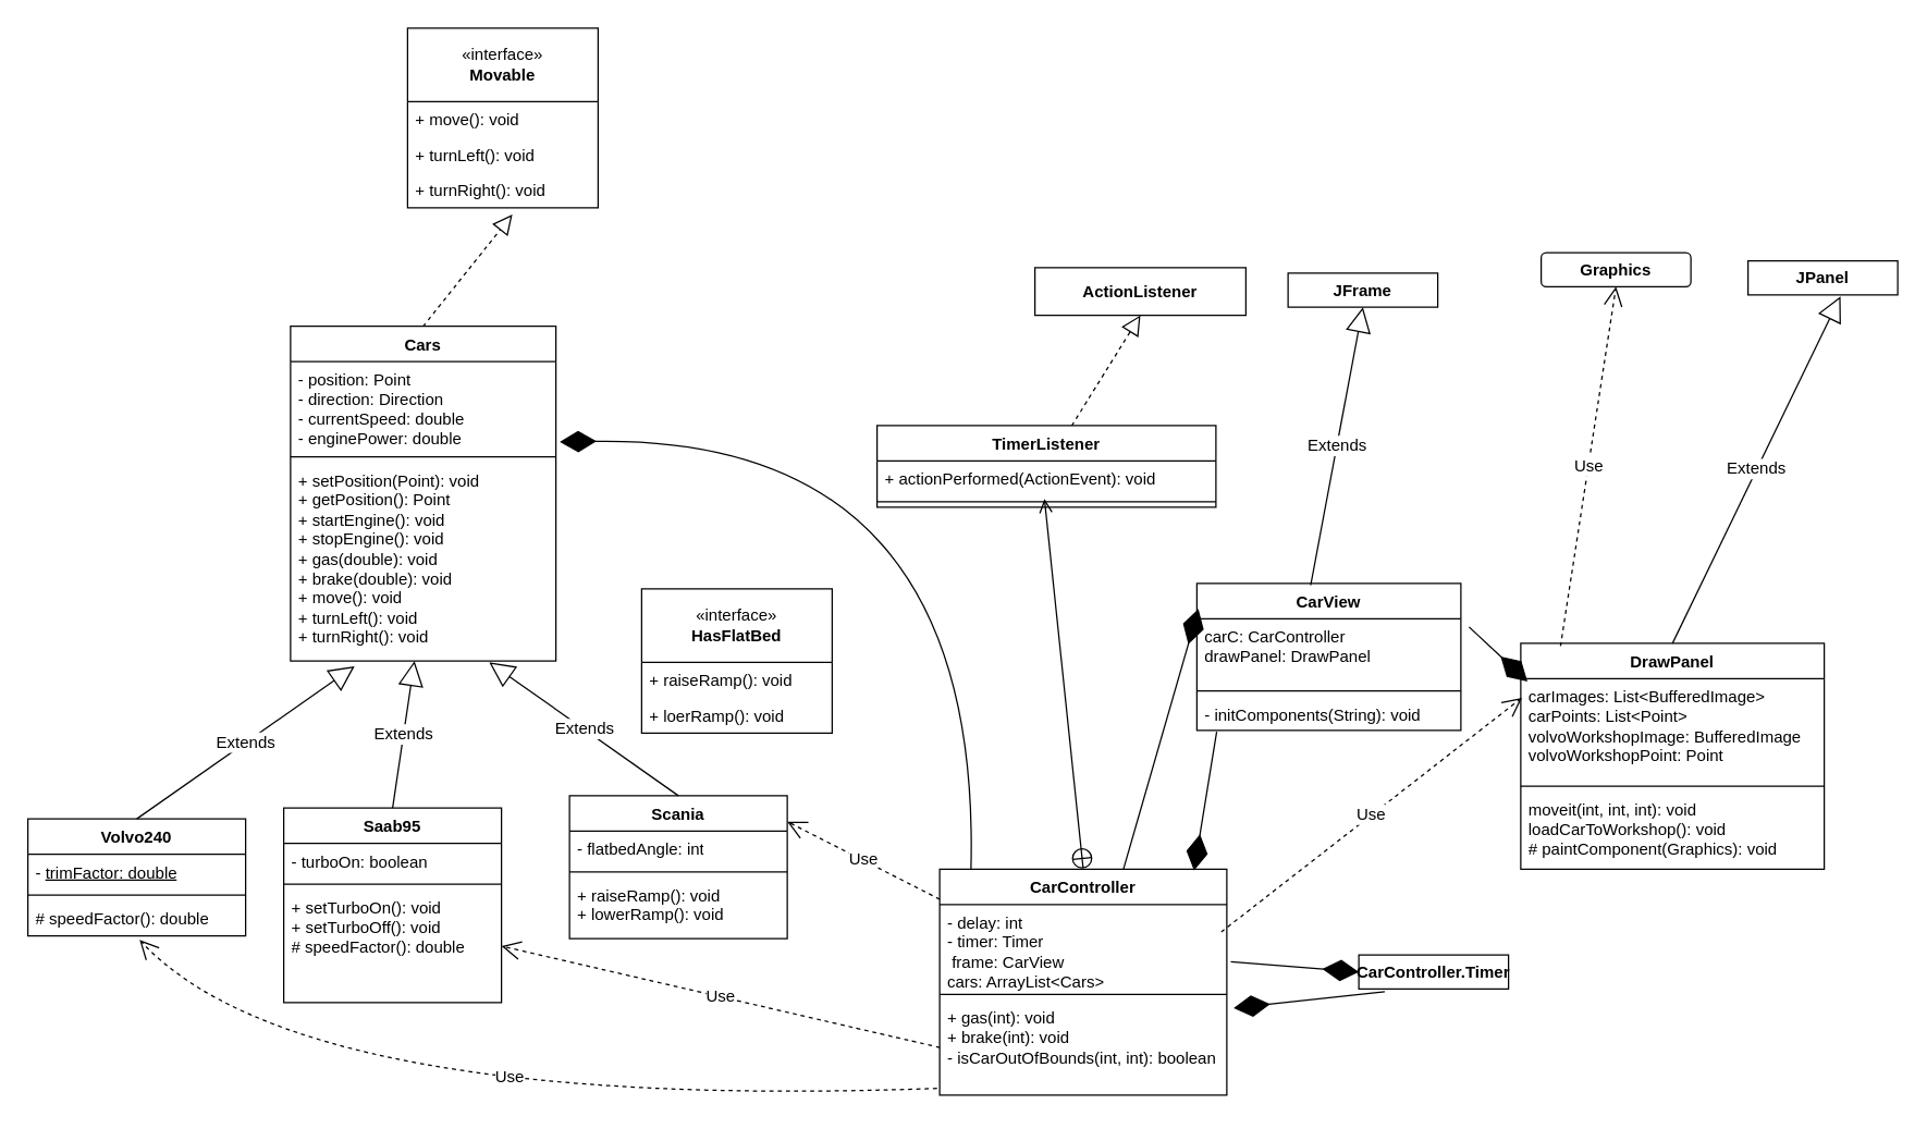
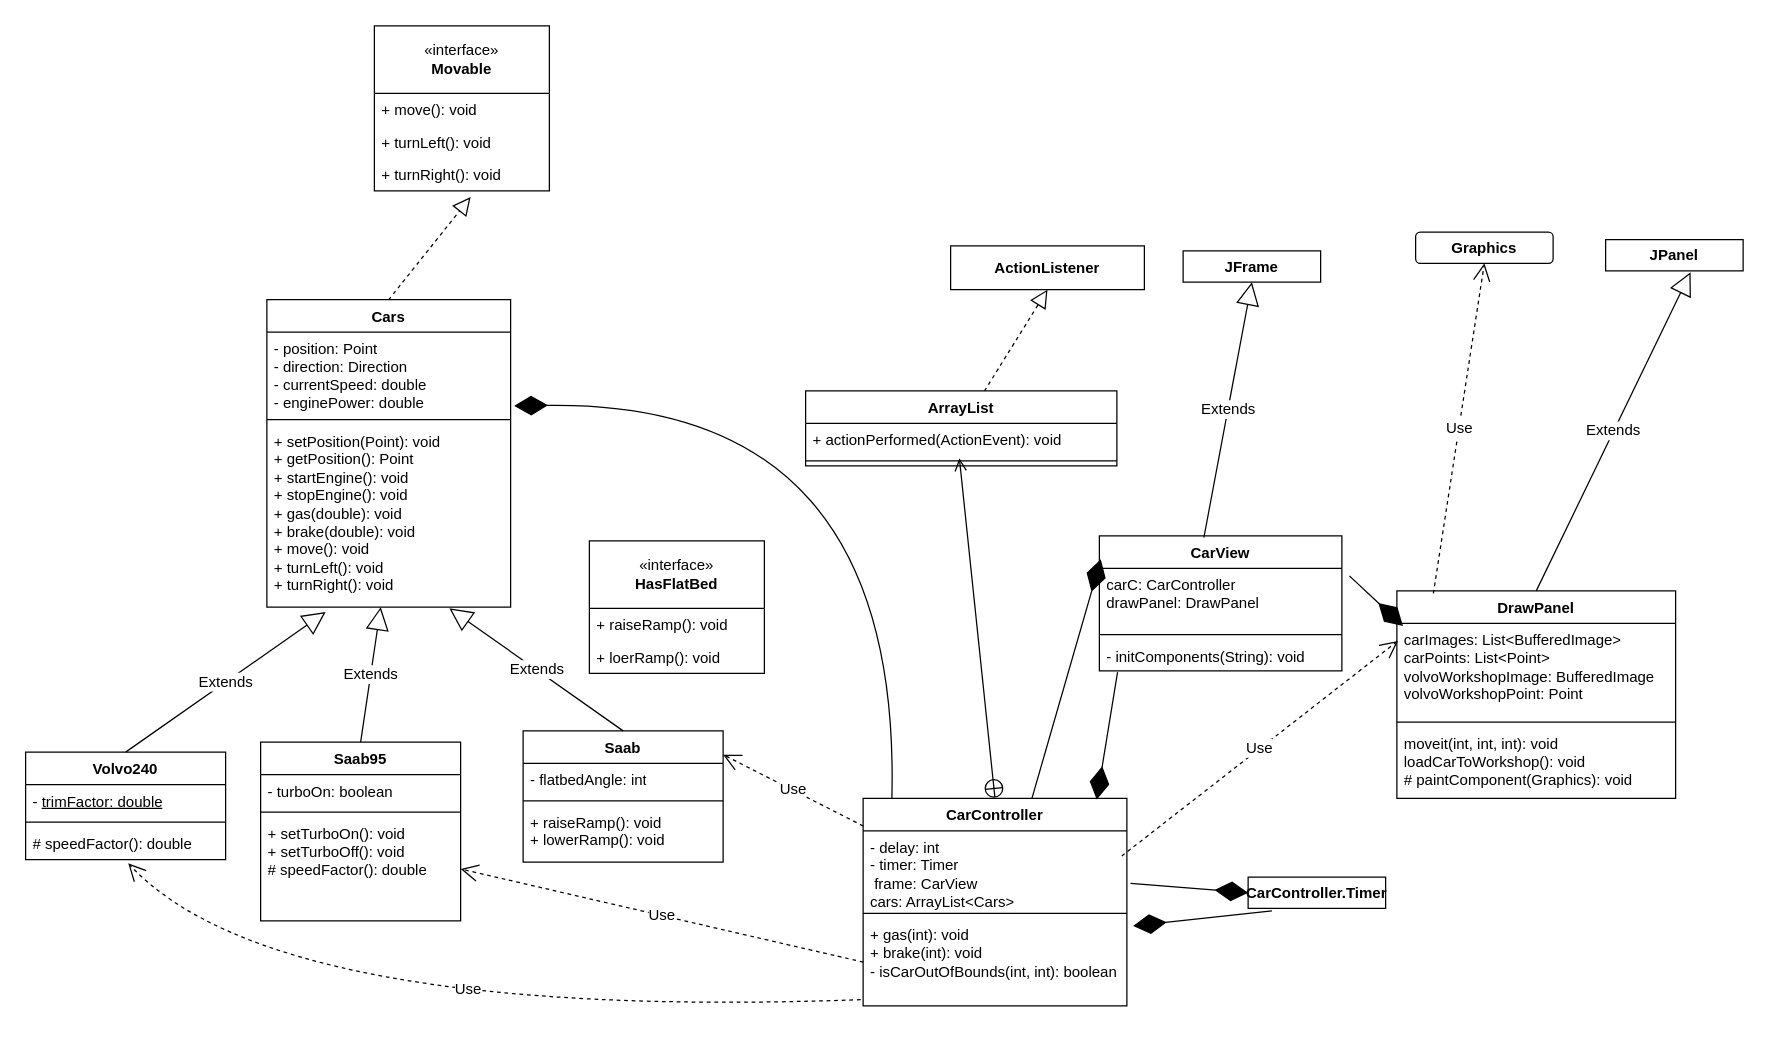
- <mxCell id="42" value="TimerListener" style="swimlane;fontStyle=1;align=center;verticalAlign=top;childLayout=stackLayout;horizontal=1;startSize=26;horizontalStack=0;resizeParent=1;resizeParentMax=0;resizeLast=0;collapsible=1;marginBottom=0;whiteSpace=wrap;html=1;" vertex="1" parent="1"><mxGeometry x="644" y="312" width="249" height="60" as="geometry" /></mxCell>
+ <mxCell id="42" value="ArrayList" style="swimlane;fontStyle=1;align=center;verticalAlign=top;childLayout=stackLayout;horizontal=1;startSize=26;horizontalStack=0;resizeParent=1;resizeParentMax=0;resizeLast=0;collapsible=1;marginBottom=0;whiteSpace=wrap;html=1;" vertex="1" parent="1"><mxGeometry x="644" y="312" width="249" height="60" as="geometry" /></mxCell>
- <mxCell id="19" value="Scania" style="swimlane;fontStyle=1;align=center;verticalAlign=top;childLayout=stackLayout;horizontal=1;startSize=26;horizontalStack=0;resizeParent=1;resizeParentMax=0;resizeLast=0;collapsible=1;marginBottom=0;whiteSpace=wrap;html=1;" vertex="1" parent="1"><mxGeometry x="418" y="584" width="160" height="105" as="geometry" /></mxCell>
+ <mxCell id="19" value="Saab" style="swimlane;fontStyle=1;align=center;verticalAlign=top;childLayout=stackLayout;horizontal=1;startSize=26;horizontalStack=0;resizeParent=1;resizeParentMax=0;resizeLast=0;collapsible=1;marginBottom=0;whiteSpace=wrap;html=1;" vertex="1" parent="1"><mxGeometry x="418" y="584" width="160" height="105" as="geometry" /></mxCell>
